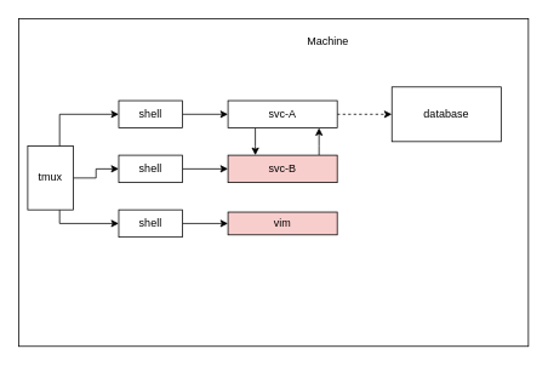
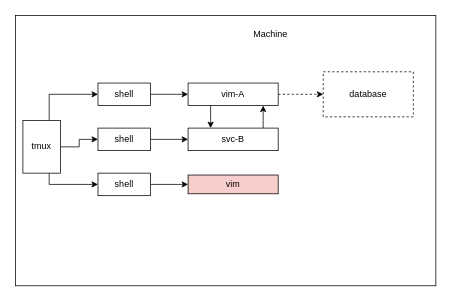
- <mxCell id="9" value="svc-A" style="rounded=0;whiteSpace=wrap;html=1;" vertex="1" parent="7"><mxGeometry width="120" height="30" as="geometry" /></mxCell>
+ <mxCell id="9" value="vim-A" style="rounded=0;whiteSpace=wrap;html=1;" vertex="1" parent="7"><mxGeometry width="120" height="30" as="geometry" /></mxCell>
- <mxCell id="5" value="database" style="rounded=0;whiteSpace=wrap;html=1;" vertex="1" parent="1"><mxGeometry x="430" y="95" width="120" height="60" as="geometry" /></mxCell>
+ <mxCell id="5" value="database" style="rounded=0;whiteSpace=wrap;html=1;dashed=1;" vertex="1" parent="1"><mxGeometry x="430" y="95" width="120" height="60" as="geometry" /></mxCell>
- <mxCell id="11" value="svc-B" style="rounded=0;whiteSpace=wrap;html=1;fillColor=#f8cecc;" vertex="1" parent="7"><mxGeometry y="60" width="120" height="30" as="geometry" /></mxCell>
+ <mxCell id="11" value="svc-B" style="rounded=0;whiteSpace=wrap;html=1;" vertex="1" parent="7"><mxGeometry y="60" width="120" height="30" as="geometry" /></mxCell>
